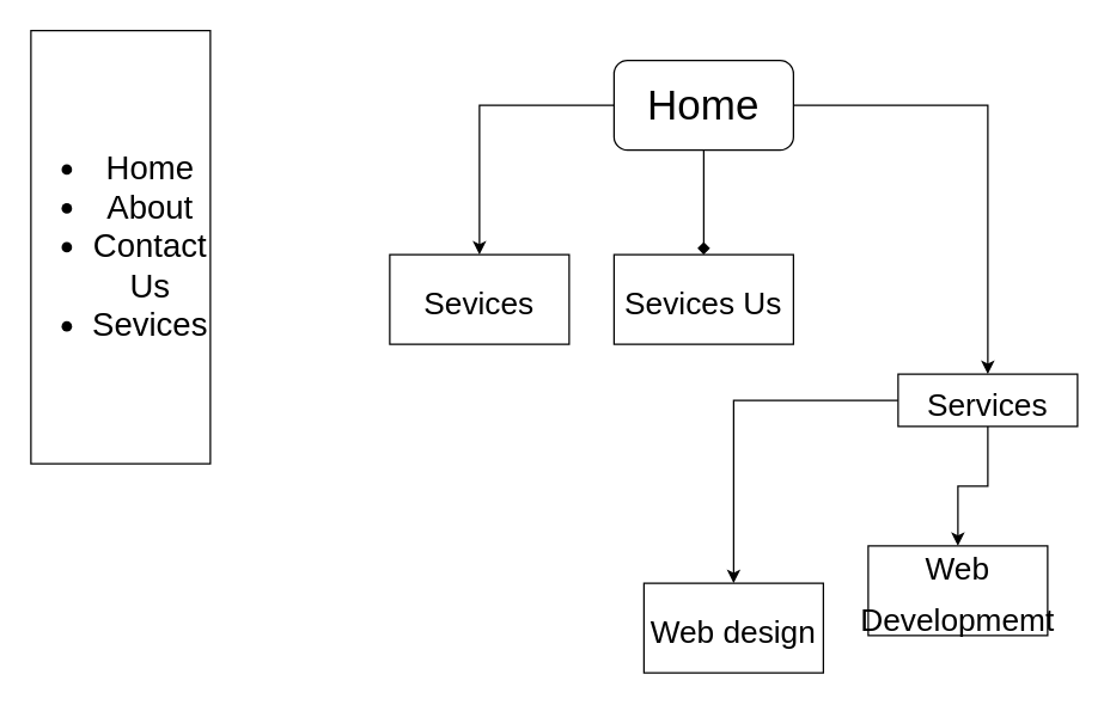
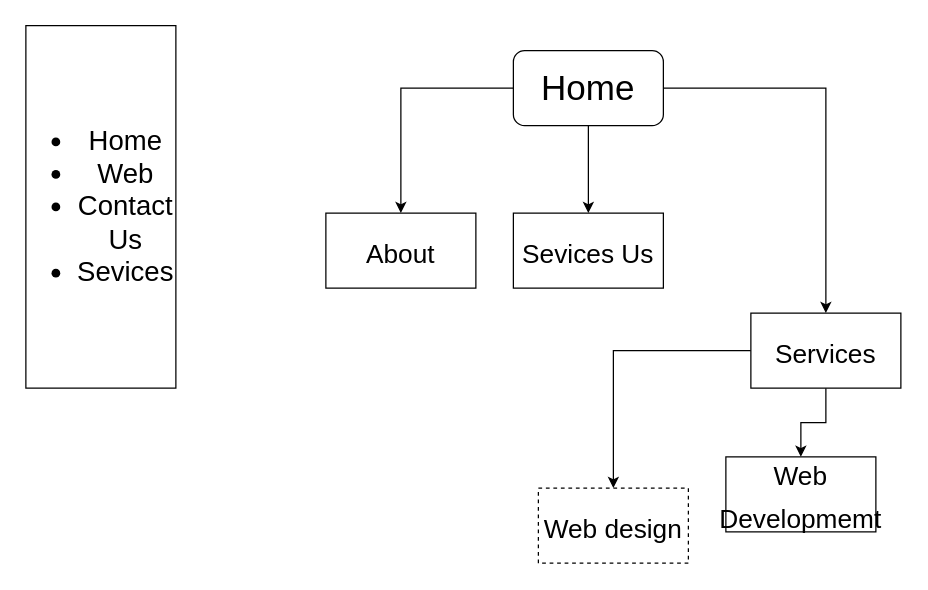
- <mxCell id="3" value="" style="edgeStyle=orthogonalEdgeStyle;rounded=0;orthogonalLoop=1;jettySize=auto;html=1;endArrow=diamond;" edge="1" parent="1" source="6" target="7"><mxGeometry relative="1" as="geometry" /></mxCell>
+ <mxCell id="3" value="" style="edgeStyle=orthogonalEdgeStyle;rounded=0;orthogonalLoop=1;jettySize=auto;html=1;" edge="1" parent="1" source="6" target="7"><mxGeometry relative="1" as="geometry" /></mxCell>
- <mxCell id="2" value="&lt;ul style=&quot;font-size: 22px;&quot;&gt;&lt;li&gt;&lt;font style=&quot;font-size: 22px;&quot;&gt;Home&lt;/font&gt;&lt;/li&gt;&lt;li&gt;&lt;font style=&quot;font-size: 22px;&quot;&gt;About&lt;/font&gt;&lt;/li&gt;&lt;li&gt;&lt;font style=&quot;font-size: 22px;&quot;&gt;Contact Us&lt;/font&gt;&lt;/li&gt;&lt;li&gt;&lt;font style=&quot;font-size: 22px;&quot;&gt;Sevices&lt;/font&gt;&lt;/li&gt;&lt;/ul&gt;" style="rounded=0;whiteSpace=wrap;html=1;fontColor=default;" vertex="1" parent="1"><mxGeometry x="20" y="20" width="120" height="290" as="geometry" /></mxCell>
+ <mxCell id="2" value="&lt;ul style=&quot;font-size: 22px;&quot;&gt;&lt;li&gt;&lt;font style=&quot;font-size: 22px;&quot;&gt;Home&lt;/font&gt;&lt;/li&gt;&lt;li&gt;&lt;font style=&quot;font-size: 22px;&quot;&gt;Web&lt;/font&gt;&lt;/li&gt;&lt;li&gt;&lt;font style=&quot;font-size: 22px;&quot;&gt;Contact Us&lt;/font&gt;&lt;/li&gt;&lt;li&gt;&lt;font style=&quot;font-size: 22px;&quot;&gt;Sevices&lt;/font&gt;&lt;/li&gt;&lt;/ul&gt;" style="rounded=0;whiteSpace=wrap;html=1;fontColor=default;" vertex="1" parent="1"><mxGeometry x="20" y="20" width="120" height="290" as="geometry" /></mxCell>
- <mxCell id="8" value="&lt;font style=&quot;font-size: 21px;&quot;&gt;Sevices&lt;/font&gt;" style="rounded=0;whiteSpace=wrap;html=1;fontSize=28;" vertex="1" parent="1"><mxGeometry x="260" y="170" width="120" height="60" as="geometry" /></mxCell>
+ <mxCell id="8" value="&lt;font style=&quot;font-size: 21px;&quot;&gt;About&lt;/font&gt;" style="rounded=0;whiteSpace=wrap;html=1;fontSize=28;" vertex="1" parent="1"><mxGeometry x="260" y="170" width="120" height="60" as="geometry" /></mxCell>
- <mxCell id="11" value="&lt;font style=&quot;font-size: 21px;&quot;&gt;Services&lt;/font&gt;" style="rounded=0;whiteSpace=wrap;html=1;fontSize=28;" vertex="1" parent="1"><mxGeometry x="600" y="250" width="120" height="35" as="geometry" /></mxCell>
+ <mxCell id="11" value="&lt;font style=&quot;font-size: 21px;&quot;&gt;Services&lt;/font&gt;" style="rounded=0;whiteSpace=wrap;html=1;fontSize=28;" vertex="1" parent="1"><mxGeometry x="600" y="250" width="120" height="60" as="geometry" /></mxCell>
- <mxCell id="13" value="&lt;font style=&quot;font-size: 21px;&quot;&gt;Web design&lt;/font&gt;" style="rounded=0;whiteSpace=wrap;html=1;fontSize=28;" vertex="1" parent="1"><mxGeometry x="430" y="390" width="120" height="60" as="geometry" /></mxCell>
+ <mxCell id="13" value="&lt;font style=&quot;font-size: 21px;&quot;&gt;Web design&lt;/font&gt;" style="rounded=0;whiteSpace=wrap;html=1;fontSize=28;dashed=1;" vertex="1" parent="1"><mxGeometry x="430" y="390" width="120" height="60" as="geometry" /></mxCell>
